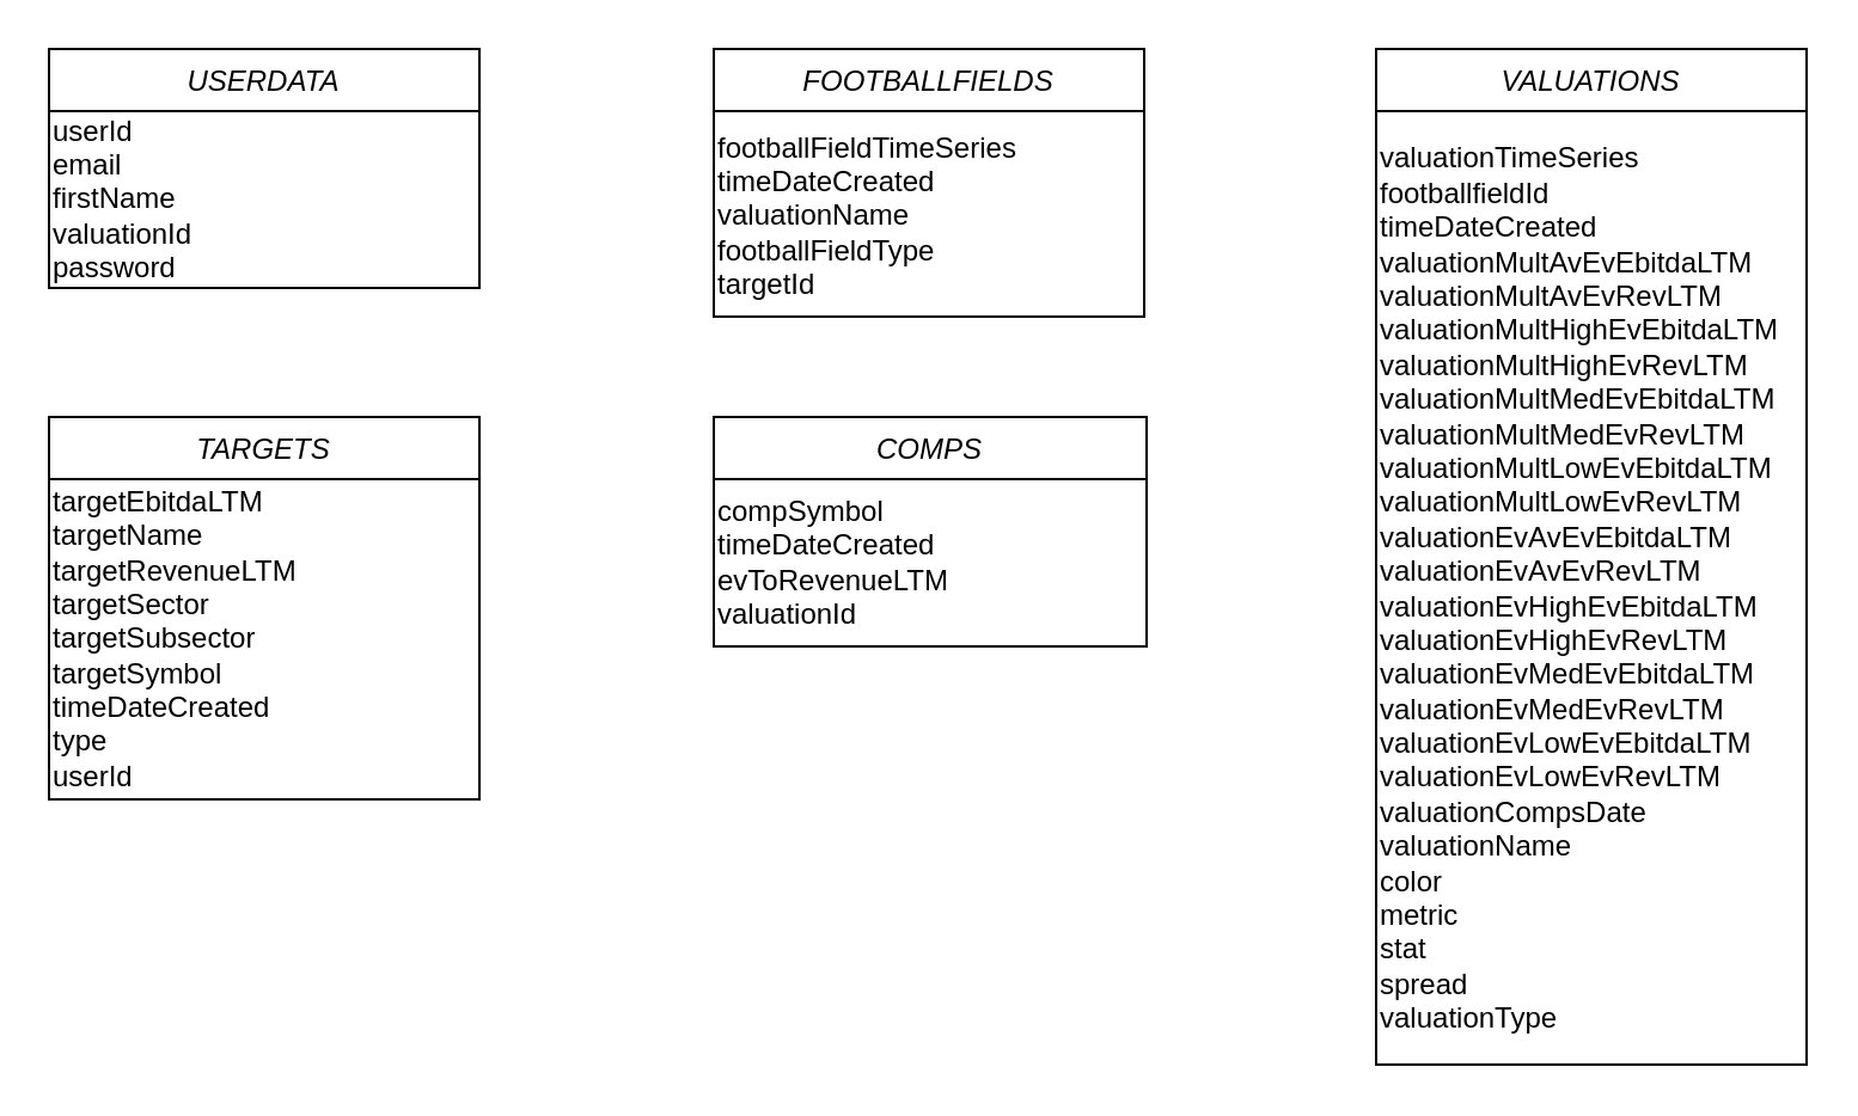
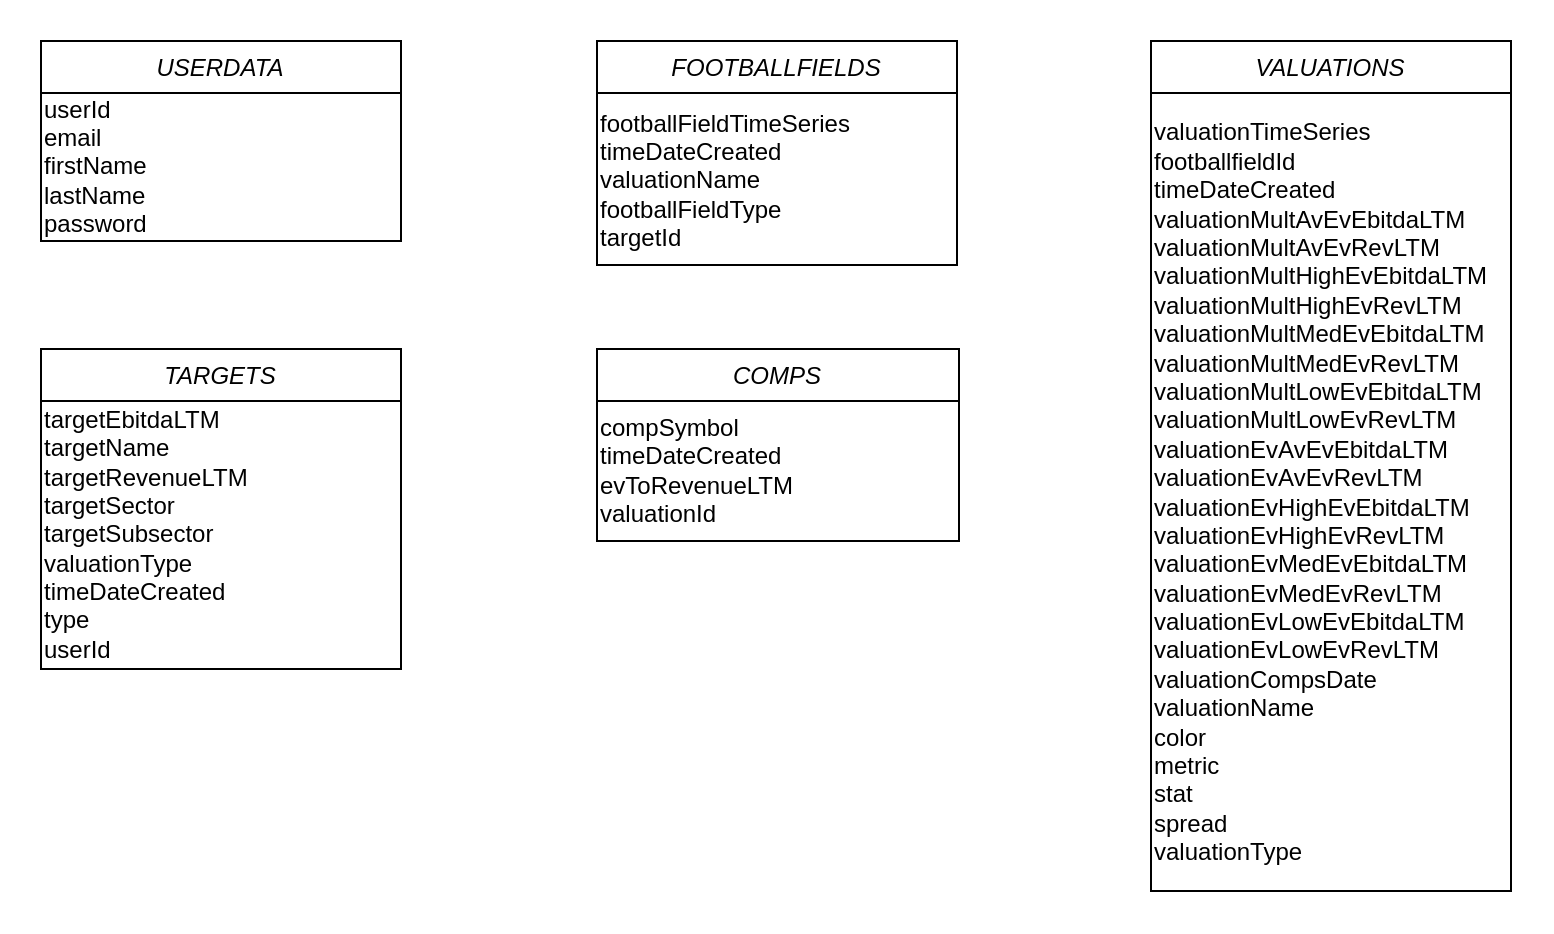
- <mxCell id="3" value="userId&lt;br&gt;&lt;div style=&quot;font-weight: bold;&quot;&gt;&lt;span style=&quot;background-color: initial; font-weight: normal;&quot;&gt;email&lt;/span&gt;&lt;/div&gt;firstName&lt;br&gt;valuationId&lt;br&gt;password" style="text;strokeColor=none;align=left;fillColor=none;html=1;verticalAlign=middle;whiteSpace=wrap;rounded=0;" parent="2" vertex="1"><mxGeometry y="26" width="180" height="74" as="geometry" /></mxCell>
+ <mxCell id="3" value="userId&lt;br&gt;&lt;div style=&quot;font-weight: bold;&quot;&gt;&lt;span style=&quot;background-color: initial; font-weight: normal;&quot;&gt;email&lt;/span&gt;&lt;/div&gt;firstName&lt;br&gt;lastName&lt;br&gt;password" style="text;strokeColor=none;align=left;fillColor=none;html=1;verticalAlign=middle;whiteSpace=wrap;rounded=0;" parent="2" vertex="1"><mxGeometry y="26" width="180" height="74" as="geometry" /></mxCell>
- <mxCell id="5" value="&lt;span style=&quot;font-size: 12px;&quot;&gt;&lt;font color=&quot;#000000&quot;&gt;targetEbitdaLTM&lt;br&gt;targetName&lt;br&gt;targetRevenueLTM&lt;br&gt;targetSector&lt;br&gt;targetSubsector&lt;br&gt;targetSymbol&lt;br&gt;timeDateCreated&lt;br&gt;type&lt;br&gt;userId&lt;/font&gt;&lt;br style=&quot;font-size: 12px;&quot;&gt;&lt;/span&gt;" style="text;strokeColor=none;align=left;fillColor=none;html=1;verticalAlign=middle;whiteSpace=wrap;rounded=0;fontSize=12;fontFamily=Helvetica;fontColor=#3333FF;" parent="4" vertex="1"><mxGeometry y="26" width="180" height="134" as="geometry" /></mxCell>
+ <mxCell id="5" value="&lt;span style=&quot;font-size: 12px;&quot;&gt;&lt;font color=&quot;#000000&quot;&gt;targetEbitdaLTM&lt;br&gt;targetName&lt;br&gt;targetRevenueLTM&lt;br&gt;targetSector&lt;br&gt;targetSubsector&lt;br&gt;valuationType&lt;br&gt;timeDateCreated&lt;br&gt;type&lt;br&gt;userId&lt;/font&gt;&lt;br style=&quot;font-size: 12px;&quot;&gt;&lt;/span&gt;" style="text;strokeColor=none;align=left;fillColor=none;html=1;verticalAlign=middle;whiteSpace=wrap;rounded=0;fontSize=12;fontFamily=Helvetica;fontColor=#3333FF;" parent="4" vertex="1"><mxGeometry y="26" width="180" height="134" as="geometry" /></mxCell>
